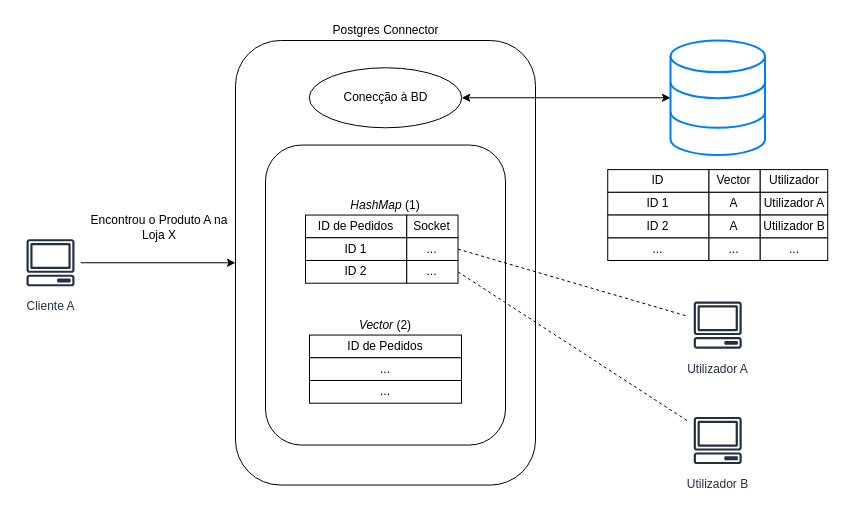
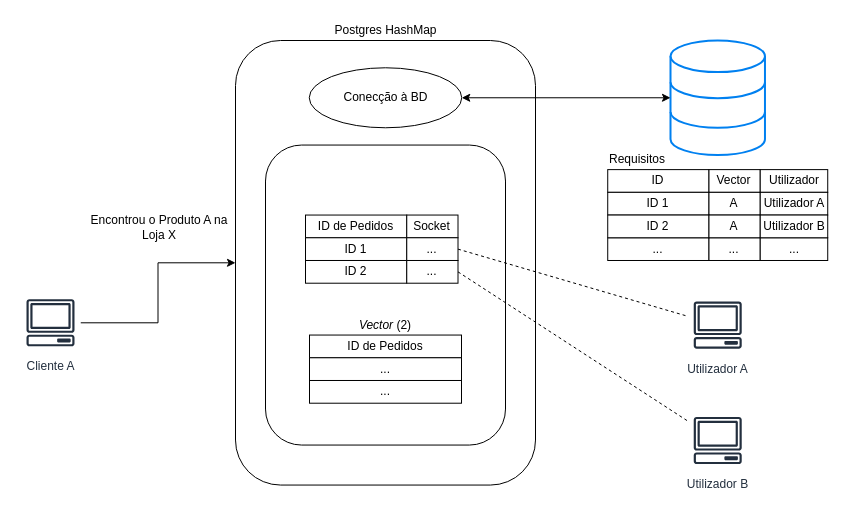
- <mxCell id="5" value="Postgres Connector" style="text;html=1;strokeColor=none;fillColor=none;align=center;verticalAlign=middle;whiteSpace=wrap;rounded=0;" vertex="1" parent="1"><mxGeometry x="317.5" y="20" width="135" height="20" as="geometry" /></mxCell>
+ <mxCell id="5" value="Postgres HashMap" style="text;html=1;strokeColor=none;fillColor=none;align=center;verticalAlign=middle;whiteSpace=wrap;rounded=0;" vertex="1" parent="1"><mxGeometry x="317.5" y="20" width="135" height="20" as="geometry" /></mxCell>
+ <mxCell id="38" value="Requisitos" style="text;html=1;strokeColor=none;fillColor=none;align=center;verticalAlign=middle;whiteSpace=wrap;rounded=0;" vertex="1" parent="1"><mxGeometry x="607.23" y="149.11" width="60" height="20" as="geometry" /></mxCell>
- <mxCell id="14" value="&lt;i&gt;HashMap &lt;/i&gt;(1)" style="text;html=1;strokeColor=none;fillColor=none;align=center;verticalAlign=middle;whiteSpace=wrap;rounded=0;" vertex="1" parent="1"><mxGeometry x="320" y="194.55" width="130" height="20" as="geometry" /></mxCell>
- <mxCell id="20" value="Cliente A" style="outlineConnect=0;fontColor=#232F3E;gradientColor=none;strokeColor=#232F3E;fillColor=#ffffff;dashed=0;verticalLabelPosition=bottom;verticalAlign=top;align=center;html=1;fontSize=12;fontStyle=0;aspect=fixed;shape=mxgraph.aws4.resourceIcon;resIcon=mxgraph.aws4.client;" vertex="1" parent="1"><mxGeometry x="20" y="232.27" width="60" height="60" as="geometry" /></mxCell>
+ <mxCell id="20" value="Cliente A" style="outlineConnect=0;fontColor=#232F3E;gradientColor=none;strokeColor=#232F3E;fillColor=#ffffff;dashed=0;verticalLabelPosition=bottom;verticalAlign=top;align=center;html=1;fontSize=12;fontStyle=0;aspect=fixed;shape=mxgraph.aws4.resourceIcon;resIcon=mxgraph.aws4.client;" vertex="1" parent="1"><mxGeometry x="20" y="292.27" width="60" height="60" as="geometry" /></mxCell>
